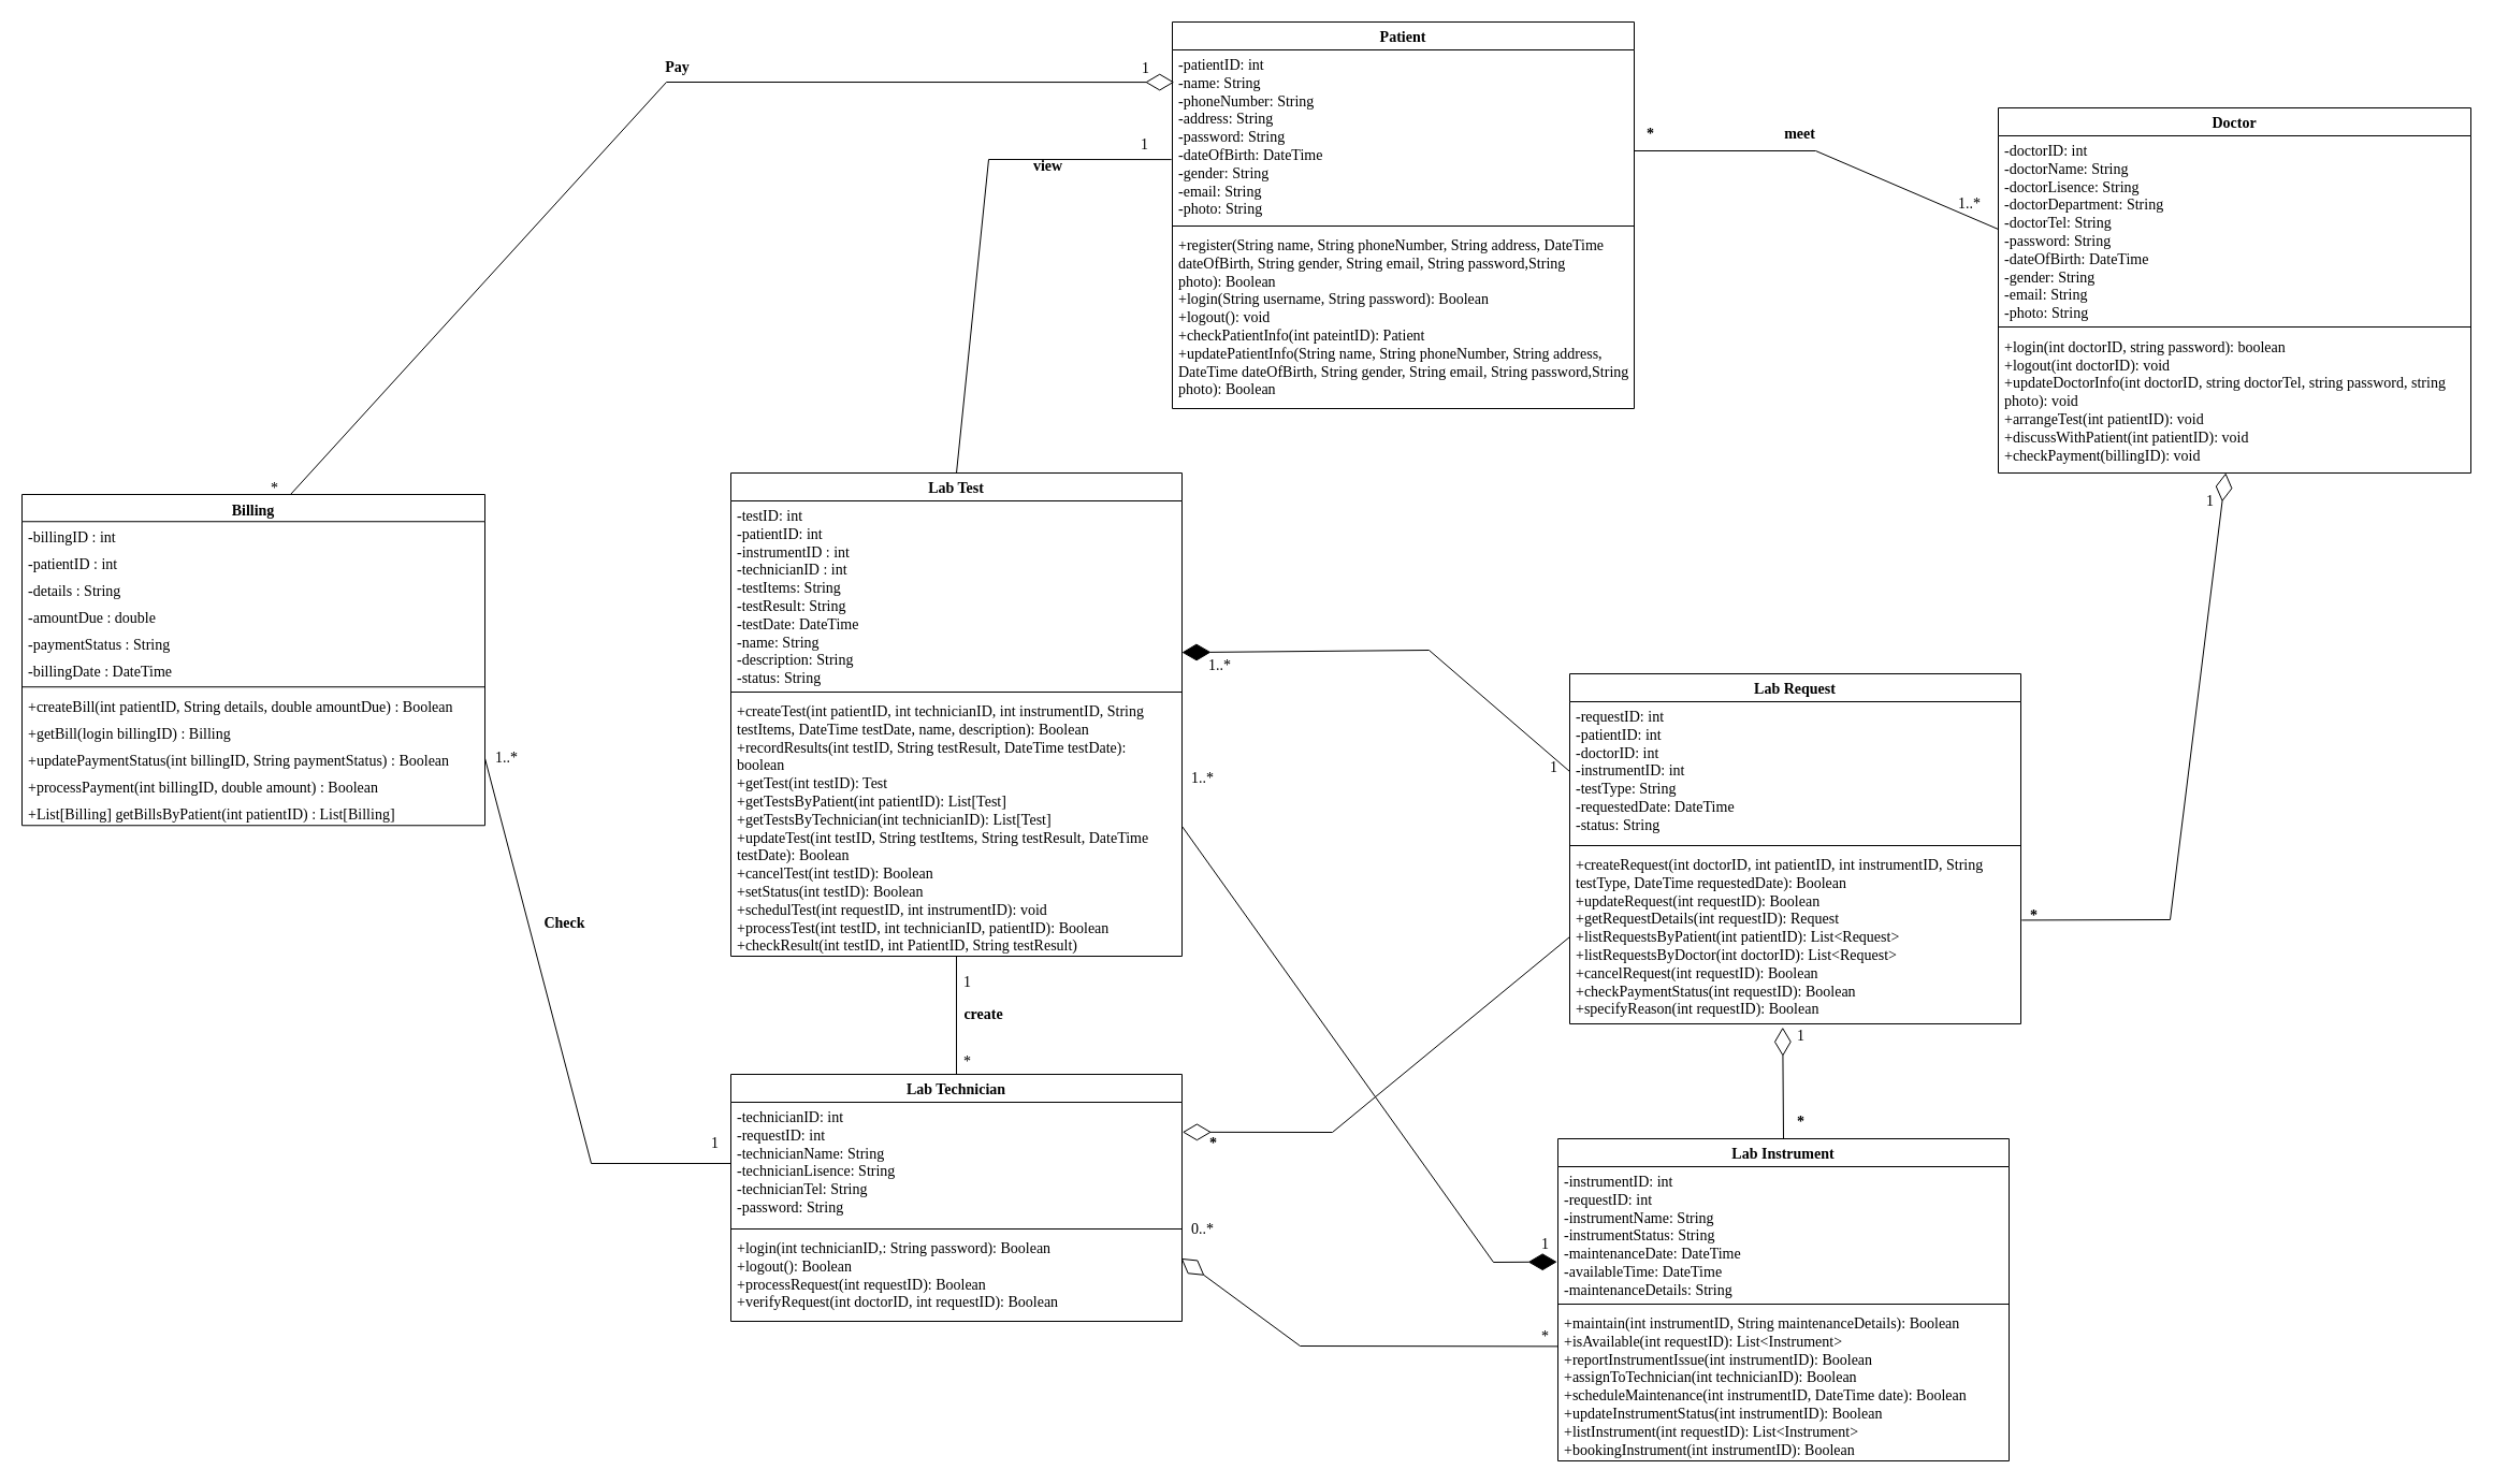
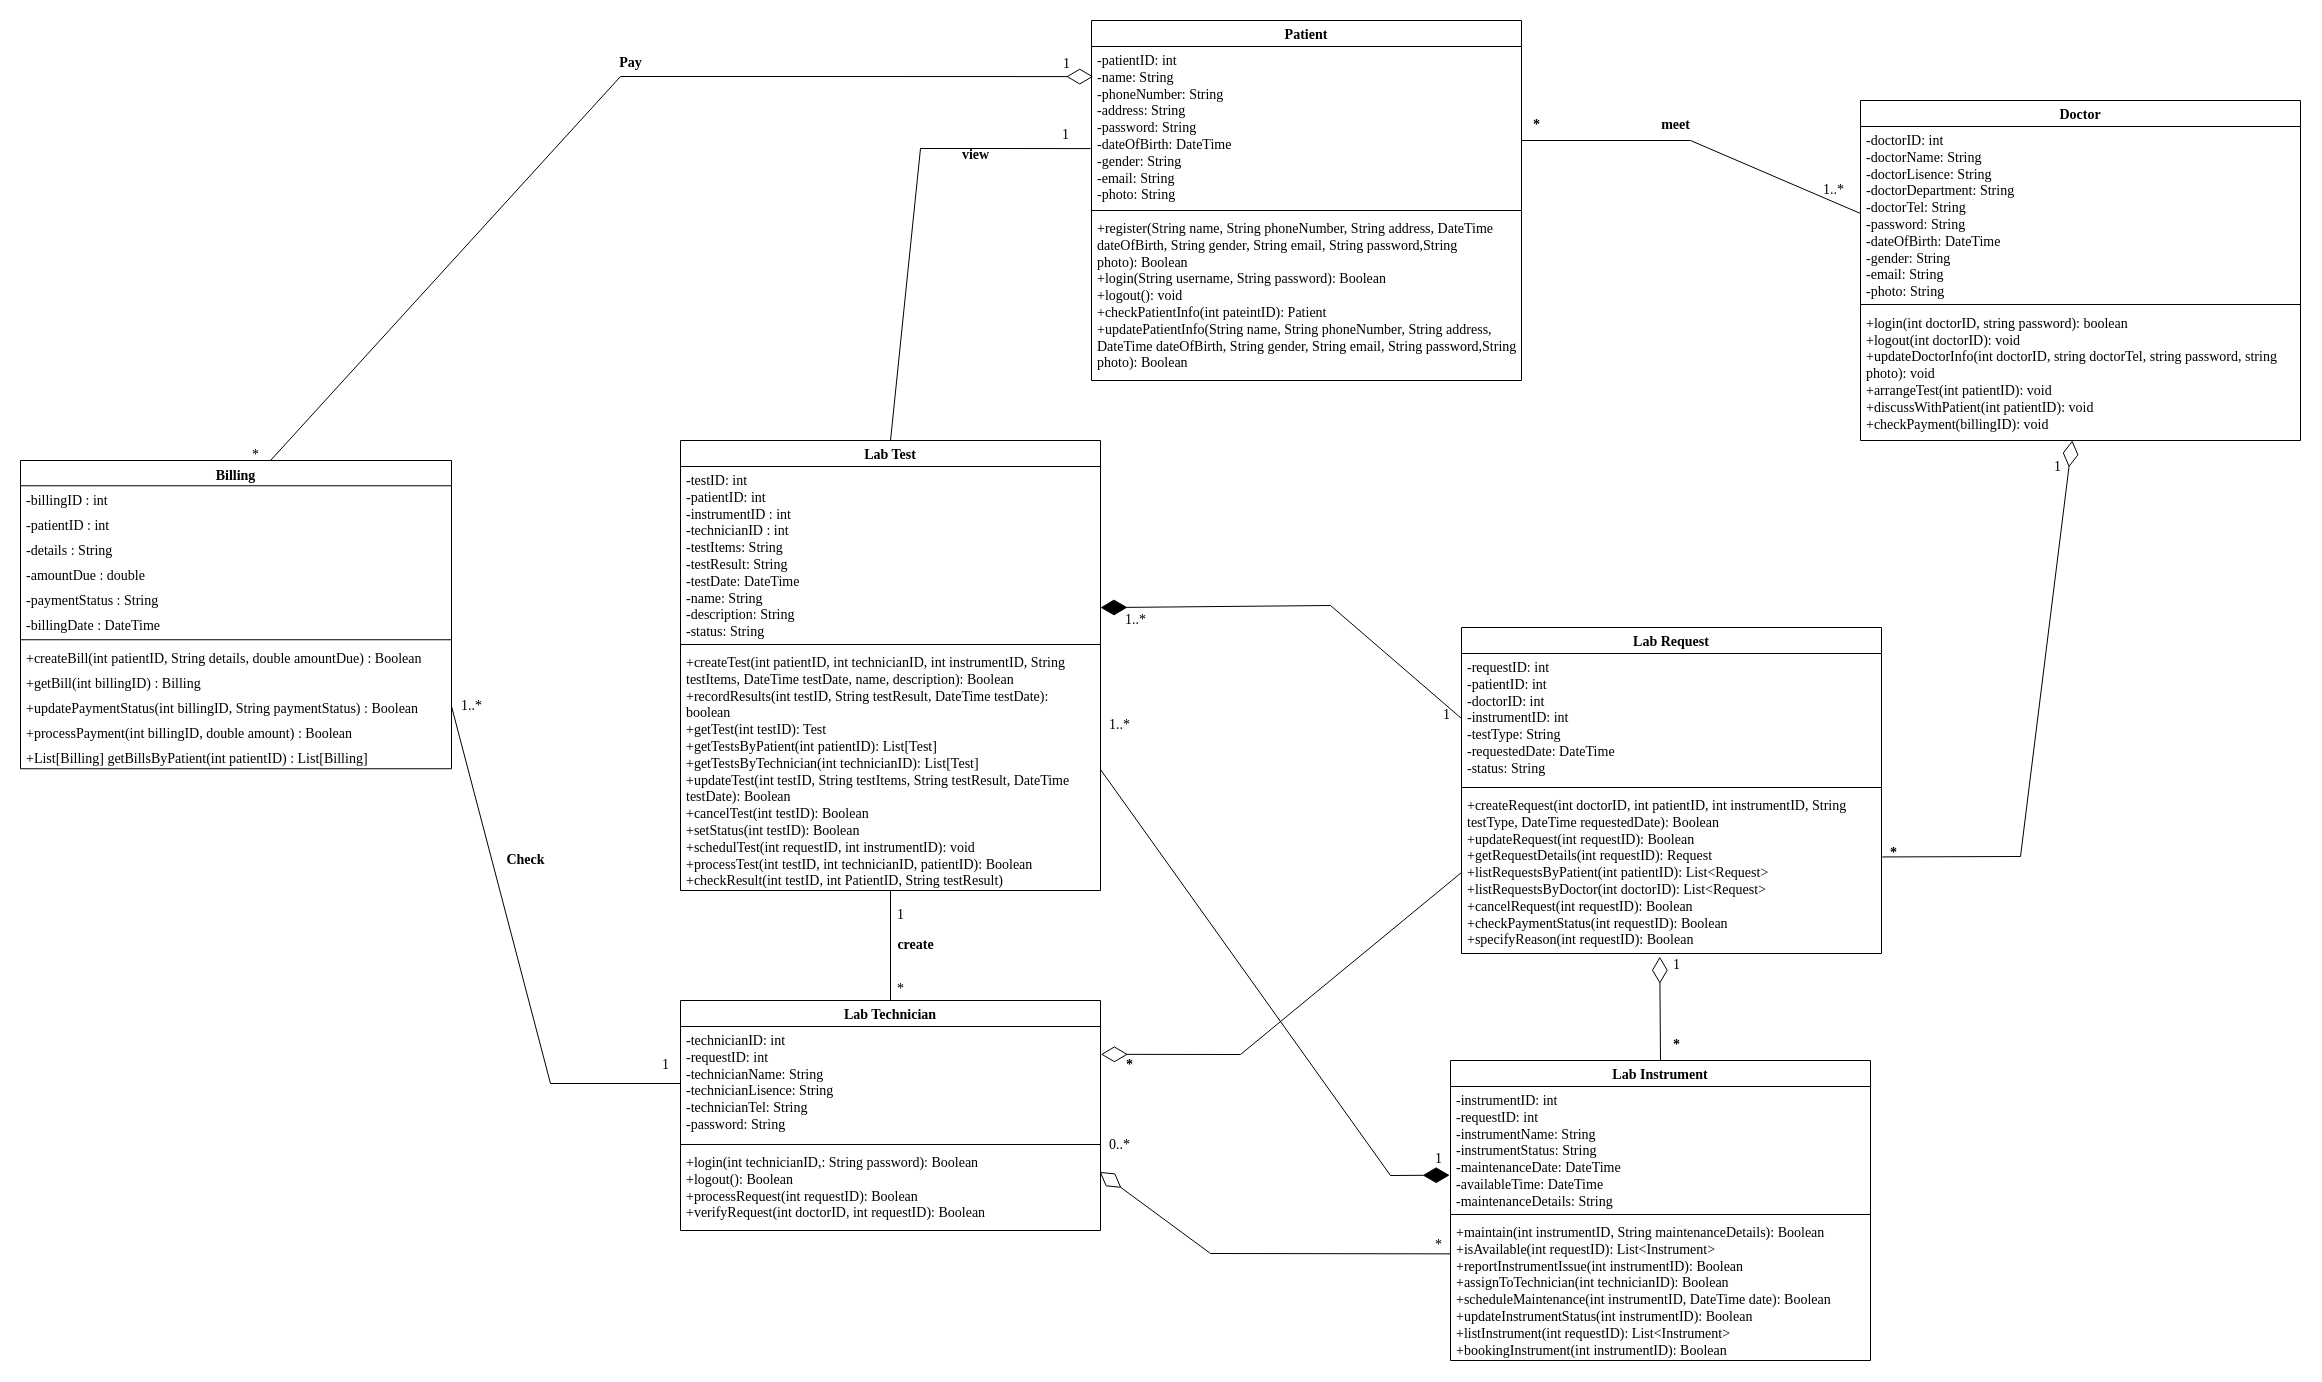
- <mxCell id="59" value="+getBill(login billingID) : Billing" style="text;strokeColor=none;fillColor=none;align=left;verticalAlign=top;spacingLeft=4;spacingRight=4;overflow=hidden;rotatable=0;points=[[0,0.5],[1,0.5]];portConstraint=eastwest;fontFamily=Times New Roman;fontSize=14;" parent="50" vertex="1"><mxGeometry y="208.25" width="431" height="25" as="geometry" /></mxCell>
+ <mxCell id="59" value="+getBill(int billingID) : Billing" style="text;strokeColor=none;fillColor=none;align=left;verticalAlign=top;spacingLeft=4;spacingRight=4;overflow=hidden;rotatable=0;points=[[0,0.5],[1,0.5]];portConstraint=eastwest;fontFamily=Times New Roman;fontSize=14;" parent="50" vertex="1"><mxGeometry y="208.25" width="431" height="25" as="geometry" /></mxCell>
